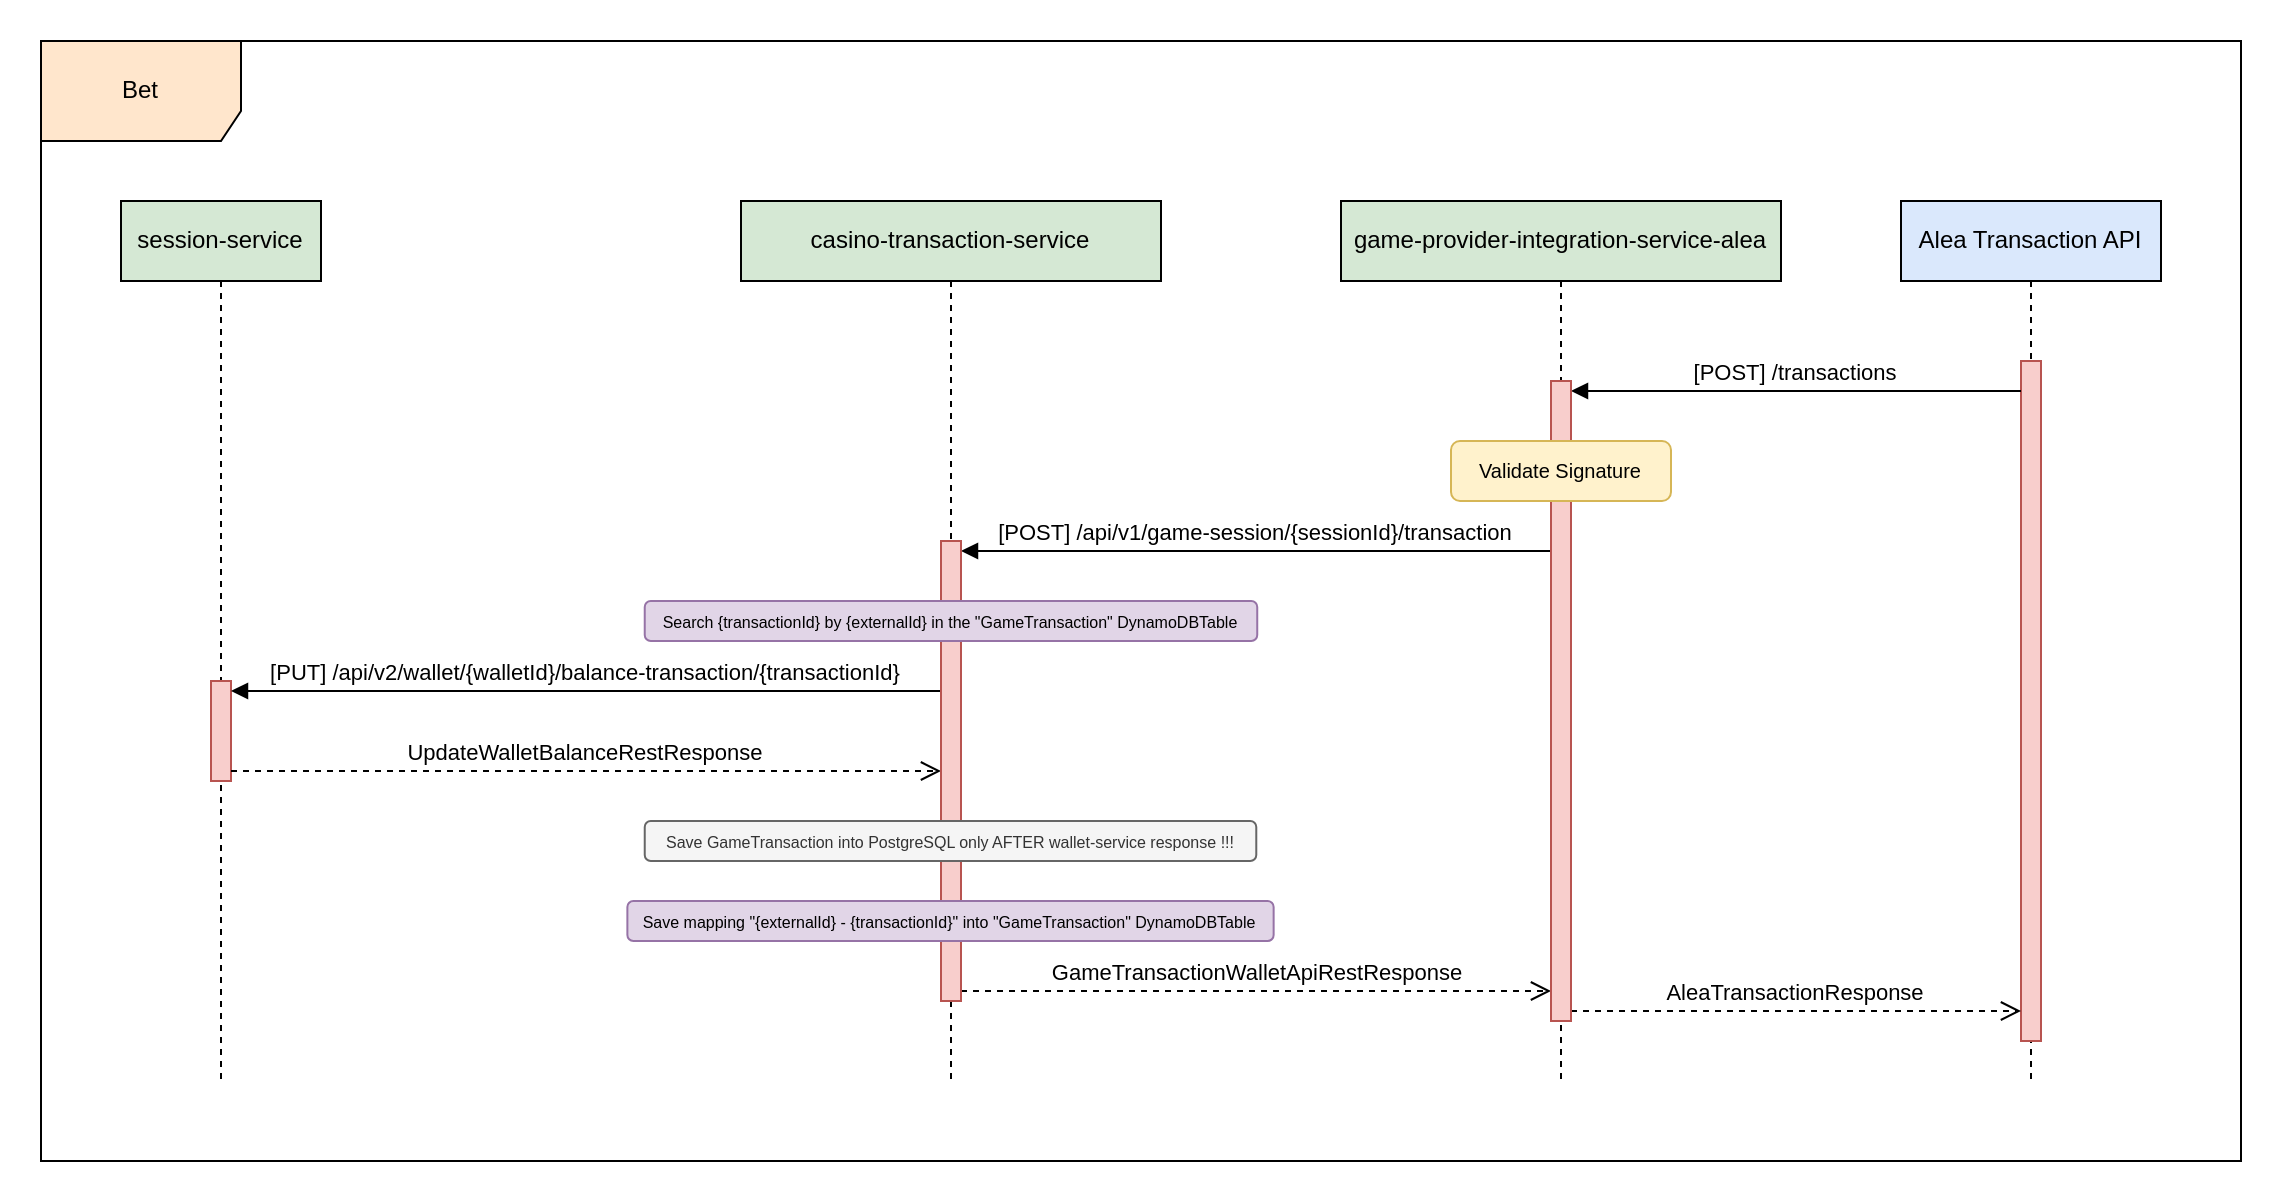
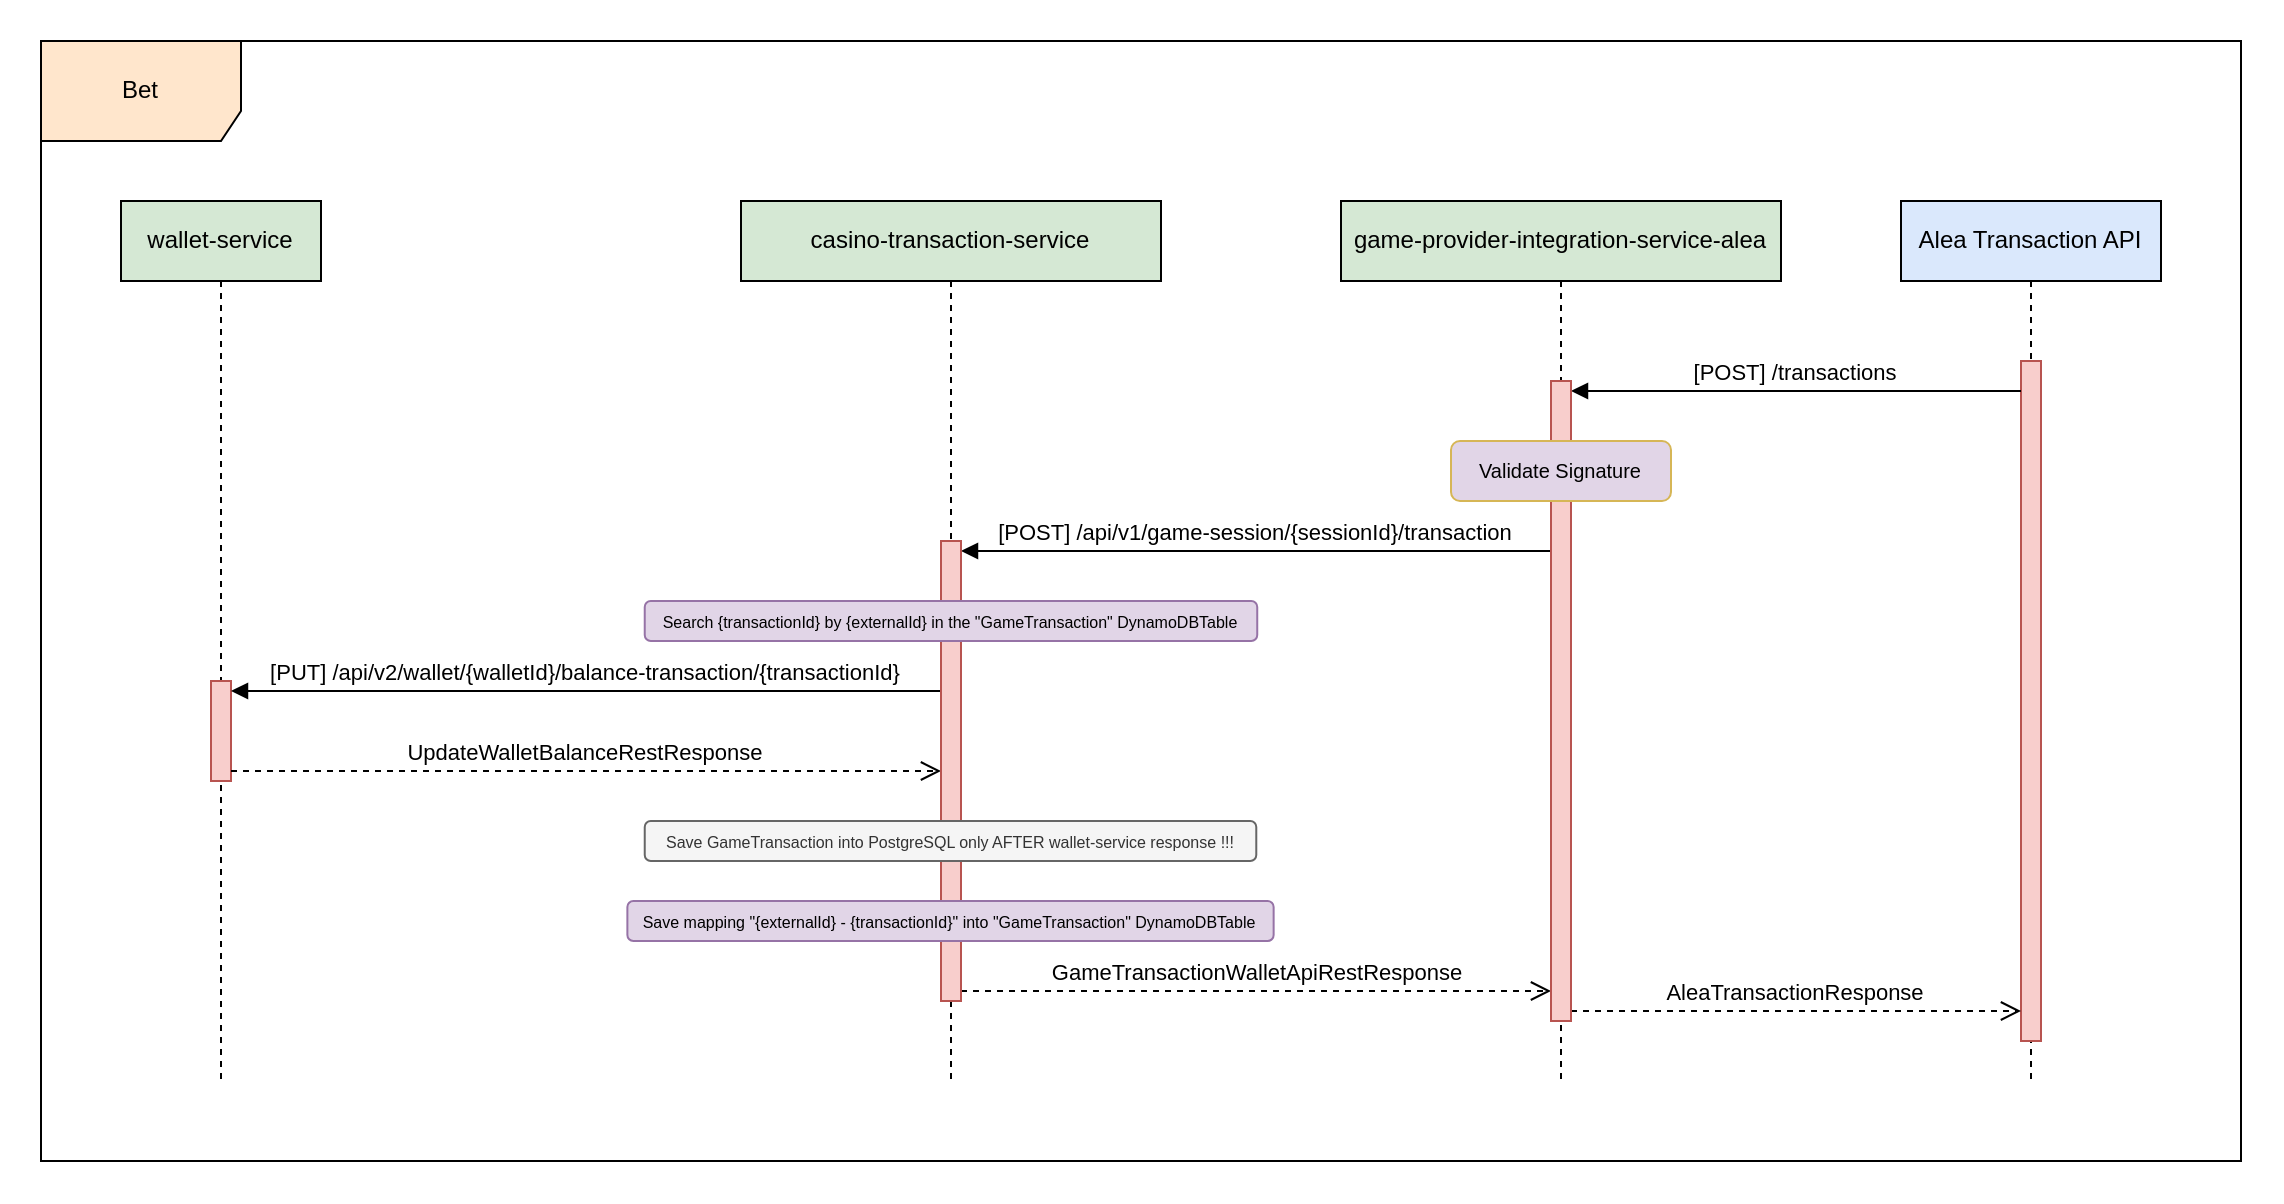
- <mxCell id="9" value="session-service" style="shape=umlLifeline;perimeter=lifelinePerimeter;whiteSpace=wrap;html=1;container=1;dropTarget=0;collapsible=0;recursiveResize=0;outlineConnect=0;portConstraint=eastwest;newEdgeStyle={&quot;curved&quot;:0,&quot;rounded&quot;:0};fillColor=#d5e8d4;strokeColor=#000000;" vertex="1" parent="1"><mxGeometry x="60" y="100" width="100" height="440" as="geometry" /></mxCell>
+ <mxCell id="9" value="wallet-service" style="shape=umlLifeline;perimeter=lifelinePerimeter;whiteSpace=wrap;html=1;container=1;dropTarget=0;collapsible=0;recursiveResize=0;outlineConnect=0;portConstraint=eastwest;newEdgeStyle={&quot;curved&quot;:0,&quot;rounded&quot;:0};fillColor=#d5e8d4;strokeColor=#000000;" vertex="1" parent="1"><mxGeometry x="60" y="100" width="100" height="440" as="geometry" /></mxCell>
- <mxCell id="20" value="&lt;font style=&quot;font-size: 10px;&quot;&gt;Validate Signature&lt;/font&gt;" style="rounded=1;whiteSpace=wrap;html=1;fillColor=#fff2cc;strokeColor=#d6b656;" vertex="1" parent="1"><mxGeometry x="725" y="220" width="110" height="30" as="geometry" /></mxCell>
+ <mxCell id="20" value="&lt;font style=&quot;font-size: 10px;&quot;&gt;Validate Signature&lt;/font&gt;" style="rounded=1;whiteSpace=wrap;html=1;fillColor=#e1d5e7;strokeColor=#d6b656;" vertex="1" parent="1"><mxGeometry x="725" y="220" width="110" height="30" as="geometry" /></mxCell>
